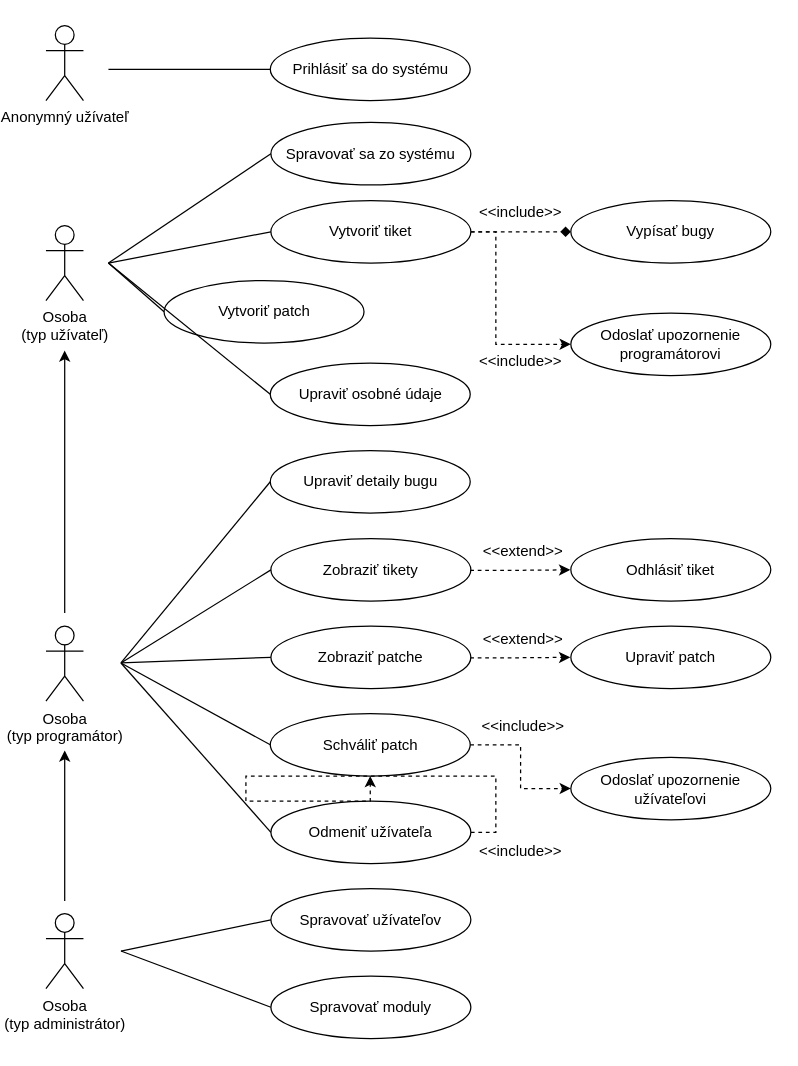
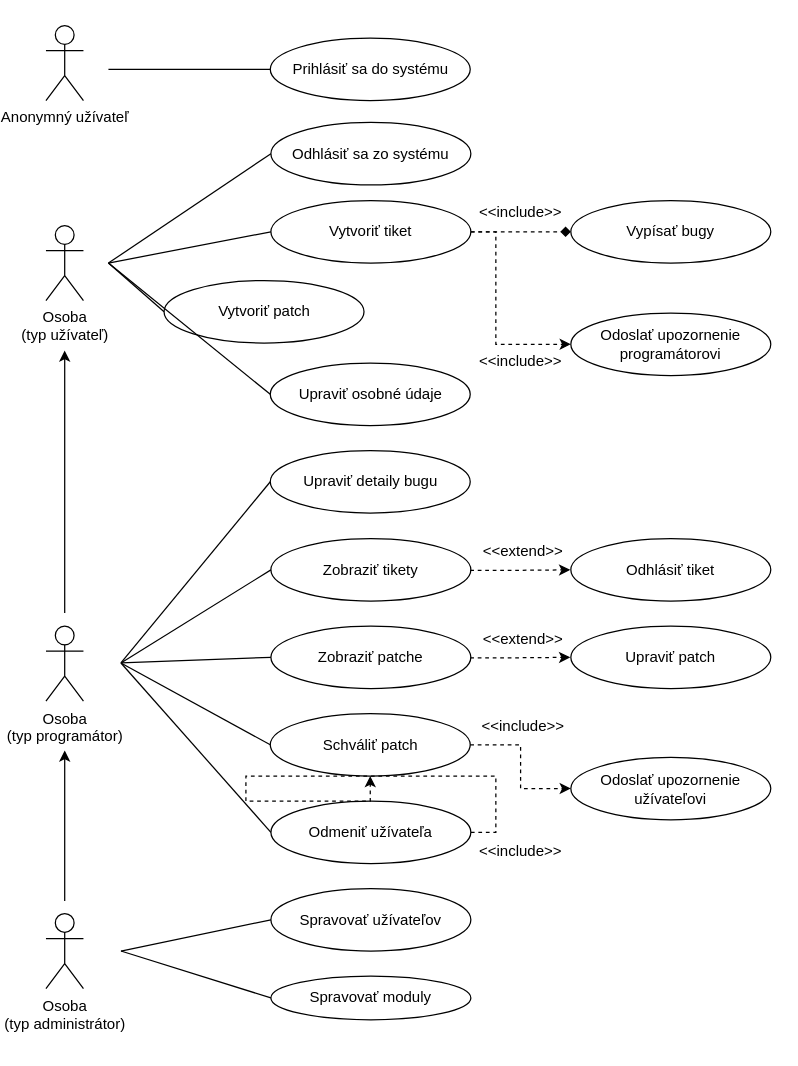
- <mxCell id="47" value="Spravovať sa zo systému" style="ellipse;whiteSpace=wrap;html=1;" parent="1" vertex="1"><mxGeometry x="200" y="97.5" width="160" height="50" as="geometry" /></mxCell>
+ <mxCell id="47" value="Odhlásiť sa zo systému" style="ellipse;whiteSpace=wrap;html=1;" parent="1" vertex="1"><mxGeometry x="200" y="97.5" width="160" height="50" as="geometry" /></mxCell>
- <mxCell id="36" value="Spravovať moduly" style="ellipse;whiteSpace=wrap;html=1;" parent="1" vertex="1"><mxGeometry x="200" y="780.5" width="160" height="50" as="geometry" /></mxCell>
+ <mxCell id="36" value="Spravovať moduly" style="ellipse;whiteSpace=wrap;html=1;" parent="1" vertex="1"><mxGeometry x="200" y="780.5" width="160" height="35" as="geometry" /></mxCell>
